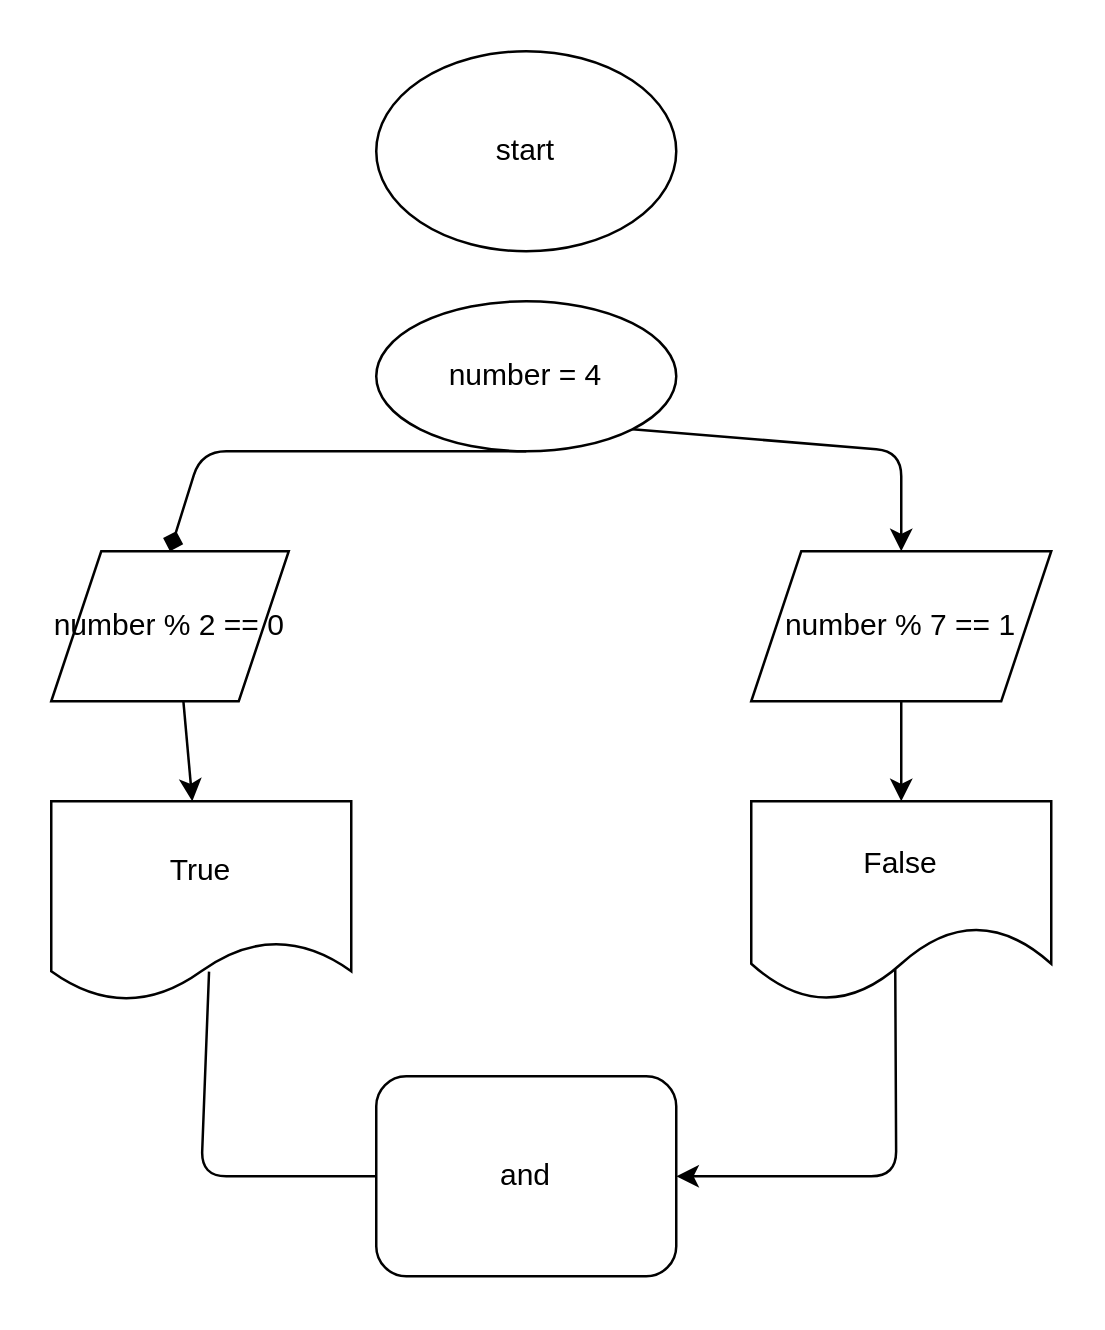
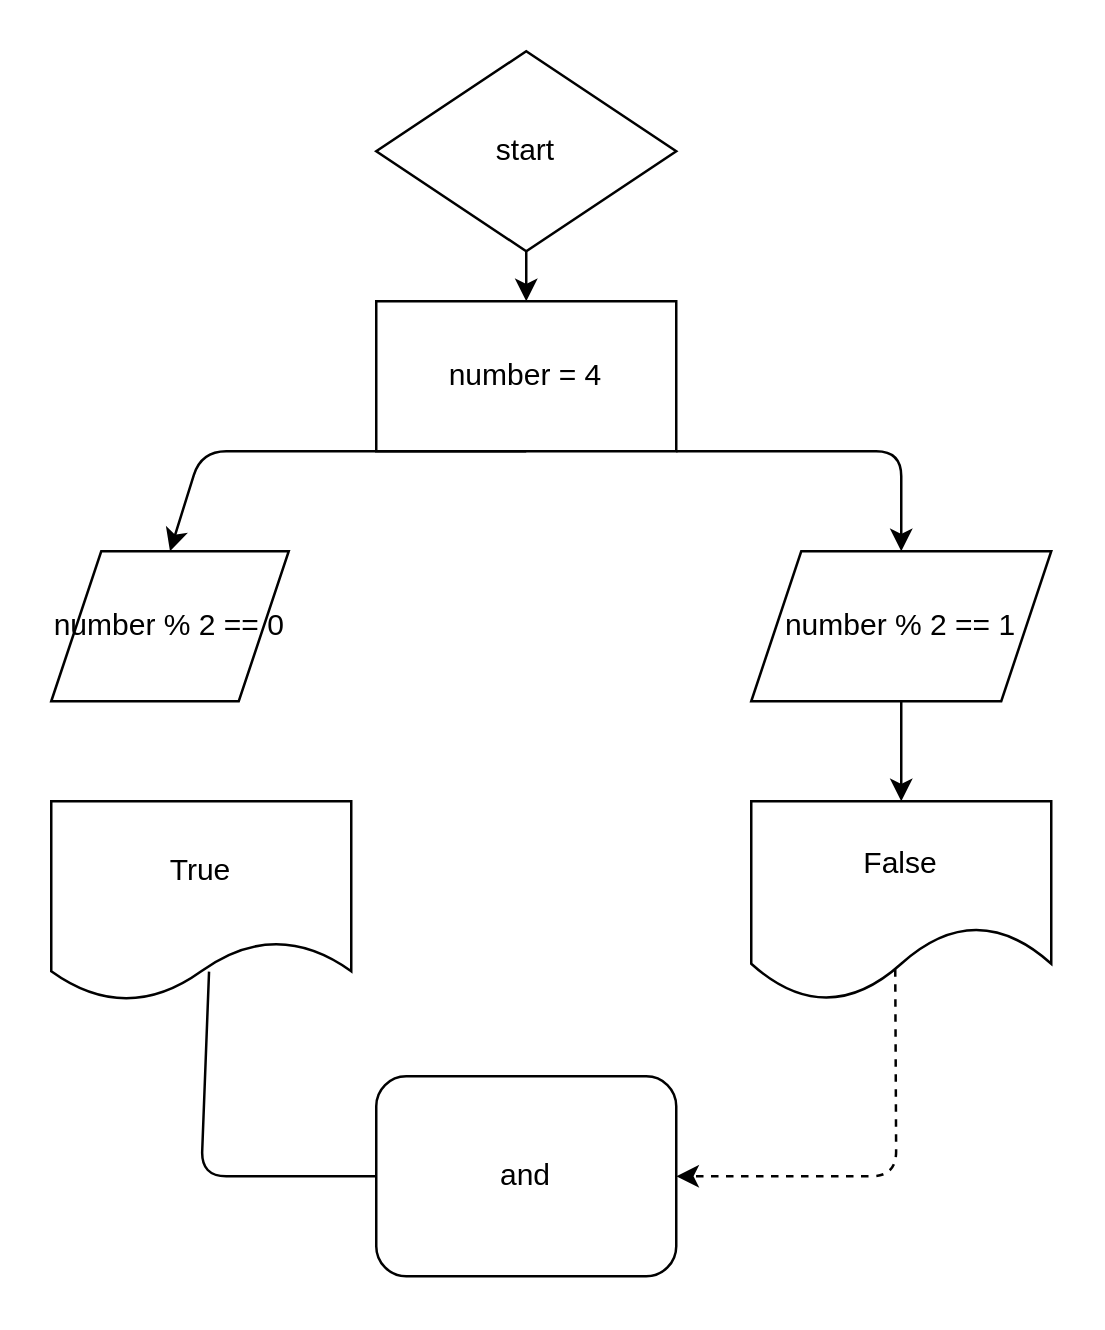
- <mxCell id="3" value="start" style="ellipse;whiteSpace=wrap;html=1;" vertex="1" parent="1"><mxGeometry x="150" y="20" width="120" height="80" as="geometry" /></mxCell>
+ <mxCell id="3" value="start" style="rhombus;whiteSpace=wrap;html=1;" vertex="1" parent="1"><mxGeometry x="150" y="20" width="120" height="80" as="geometry" /></mxCell>
+ <mxCell id="2" style="edgeStyle=none;html=1;" edge="1" parent="1" source="3" target="5"><mxGeometry relative="1" as="geometry" /></mxCell>
- <mxCell id="5" value="number = 4" style="ellipse;whiteSpace=wrap;html=1;" vertex="1" parent="1"><mxGeometry x="150" y="120" width="120" height="60" as="geometry" /></mxCell>
+ <mxCell id="5" value="number = 4" style="rounded=0;whiteSpace=wrap;html=1;" vertex="1" parent="1"><mxGeometry x="150" y="120" width="120" height="60" as="geometry" /></mxCell>
- <mxCell id="6" value="" style="endArrow=diamond;html=1;exitX=0.5;exitY=1;exitDx=0;exitDy=0;entryX=0.5;entryY=0;entryDx=0;entryDy=0;" edge="1" parent="1" source="5" target="8"><mxGeometry width="50" height="50" relative="1" as="geometry"><mxPoint x="200" y="230" as="sourcePoint" /><mxPoint x="210" y="230" as="targetPoint" /><Array as="points"><mxPoint x="80" y="180" /></Array></mxGeometry></mxCell>
+ <mxCell id="6" value="" style="endArrow=classic;html=1;exitX=0.5;exitY=1;exitDx=0;exitDy=0;entryX=0.5;entryY=0;entryDx=0;entryDy=0;" edge="1" parent="1" source="5" target="8"><mxGeometry width="50" height="50" relative="1" as="geometry"><mxPoint x="200" y="230" as="sourcePoint" /><mxPoint x="210" y="230" as="targetPoint" /><Array as="points"><mxPoint x="80" y="180" /></Array></mxGeometry></mxCell>
- <mxCell id="12" value="number % 7 == 1" style="shape=parallelogram;perimeter=parallelogramPerimeter;whiteSpace=wrap;html=1;fixedSize=1;" vertex="1" parent="1"><mxGeometry x="300" y="220" width="120" height="60" as="geometry" /></mxCell>
+ <mxCell id="12" value="number % 2 == 1" style="shape=parallelogram;perimeter=parallelogramPerimeter;whiteSpace=wrap;html=1;fixedSize=1;" vertex="1" parent="1"><mxGeometry x="300" y="220" width="120" height="60" as="geometry" /></mxCell>
- <mxCell id="7" style="edgeStyle=none;html=1;exitX=0.5;exitY=0;exitDx=0;exitDy=0;" edge="1" parent="1" source="8" target="10"><mxGeometry relative="1" as="geometry" /></mxCell>
- <mxCell id="13" style="edgeStyle=none;html=1;exitX=0.48;exitY=0.84;exitDx=0;exitDy=0;exitPerimeter=0;entryX=1;entryY=0.5;entryDx=0;entryDy=0;" edge="1" parent="1" source="14" target="15"><mxGeometry relative="1" as="geometry"><mxPoint x="290" y="470" as="targetPoint" /><Array as="points"><mxPoint x="358" y="470" /></Array></mxGeometry></mxCell>
+ <mxCell id="13" style="edgeStyle=none;html=1;exitX=0.48;exitY=0.84;exitDx=0;exitDy=0;exitPerimeter=0;entryX=1;entryY=0.5;entryDx=0;entryDy=0;dashed=1;" edge="1" parent="1" source="14" target="15"><mxGeometry relative="1" as="geometry"><mxPoint x="290" y="470" as="targetPoint" /><Array as="points"><mxPoint x="358" y="470" /></Array></mxGeometry></mxCell>
